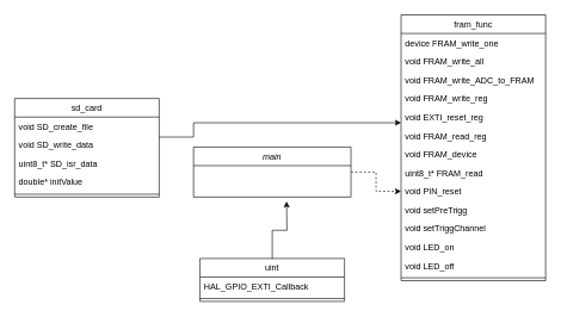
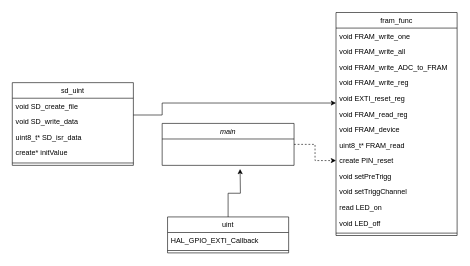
- <mxCell id="5" value="device FRAM_write_one" style="text;align=left;verticalAlign=top;spacingLeft=4;spacingRight=4;overflow=hidden;rotatable=0;points=[[0,0.5],[1,0.5]];portConstraint=eastwest;" parent="4" vertex="1"><mxGeometry y="26" width="202" height="26" as="geometry" /></mxCell>
+ <mxCell id="5" value="void FRAM_write_one" style="text;align=left;verticalAlign=top;spacingLeft=4;spacingRight=4;overflow=hidden;rotatable=0;points=[[0,0.5],[1,0.5]];portConstraint=eastwest;" parent="4" vertex="1"><mxGeometry y="26" width="202" height="26" as="geometry" /></mxCell>
- <mxCell id="19" value="sd_card" style="swimlane;fontStyle=0;align=center;verticalAlign=top;childLayout=stackLayout;horizontal=1;startSize=26;horizontalStack=0;resizeParent=1;resizeLast=0;collapsible=1;marginBottom=0;rounded=0;shadow=0;strokeWidth=1;" vertex="1" parent="1"><mxGeometry x="20" y="137" width="202" height="138" as="geometry"><mxRectangle x="550" y="140" width="160" height="26" as="alternateBounds" /></mxGeometry></mxCell>
+ <mxCell id="19" value="sd_uint" style="swimlane;fontStyle=0;align=center;verticalAlign=top;childLayout=stackLayout;horizontal=1;startSize=26;horizontalStack=0;resizeParent=1;resizeLast=0;collapsible=1;marginBottom=0;rounded=0;shadow=0;strokeWidth=1;" vertex="1" parent="1"><mxGeometry x="20" y="137" width="202" height="138" as="geometry"><mxRectangle x="550" y="140" width="160" height="26" as="alternateBounds" /></mxGeometry></mxCell>
- <mxCell id="23" value="double* initValue" style="text;align=left;verticalAlign=top;spacingLeft=4;spacingRight=4;overflow=hidden;rotatable=0;points=[[0,0.5],[1,0.5]];portConstraint=eastwest;rounded=0;shadow=0;html=0;" vertex="1" parent="19"><mxGeometry y="104" width="202" height="26" as="geometry" /></mxCell>
+ <mxCell id="23" value="create* initValue" style="text;align=left;verticalAlign=top;spacingLeft=4;spacingRight=4;overflow=hidden;rotatable=0;points=[[0,0.5],[1,0.5]];portConstraint=eastwest;rounded=0;shadow=0;html=0;" vertex="1" parent="19"><mxGeometry y="104" width="202" height="26" as="geometry" /></mxCell>
- <mxCell id="13" value="void PIN_reset" style="text;align=left;verticalAlign=top;spacingLeft=4;spacingRight=4;overflow=hidden;rotatable=0;points=[[0,0.5],[1,0.5]];portConstraint=eastwest;rounded=0;shadow=0;html=0;" vertex="1" parent="4"><mxGeometry y="234" width="202" height="26" as="geometry" /></mxCell>
+ <mxCell id="13" value="create PIN_reset" style="text;align=left;verticalAlign=top;spacingLeft=4;spacingRight=4;overflow=hidden;rotatable=0;points=[[0,0.5],[1,0.5]];portConstraint=eastwest;rounded=0;shadow=0;html=0;" vertex="1" parent="4"><mxGeometry y="234" width="202" height="26" as="geometry" /></mxCell>
- <mxCell id="16" value="void LED_on" style="text;align=left;verticalAlign=top;spacingLeft=4;spacingRight=4;overflow=hidden;rotatable=0;points=[[0,0.5],[1,0.5]];portConstraint=eastwest;rounded=0;shadow=0;html=0;" vertex="1" parent="4"><mxGeometry y="312" width="202" height="26" as="geometry" /></mxCell>
+ <mxCell id="16" value="read LED_on" style="text;align=left;verticalAlign=top;spacingLeft=4;spacingRight=4;overflow=hidden;rotatable=0;points=[[0,0.5],[1,0.5]];portConstraint=eastwest;rounded=0;shadow=0;html=0;" vertex="1" parent="4"><mxGeometry y="312" width="202" height="26" as="geometry" /></mxCell>
